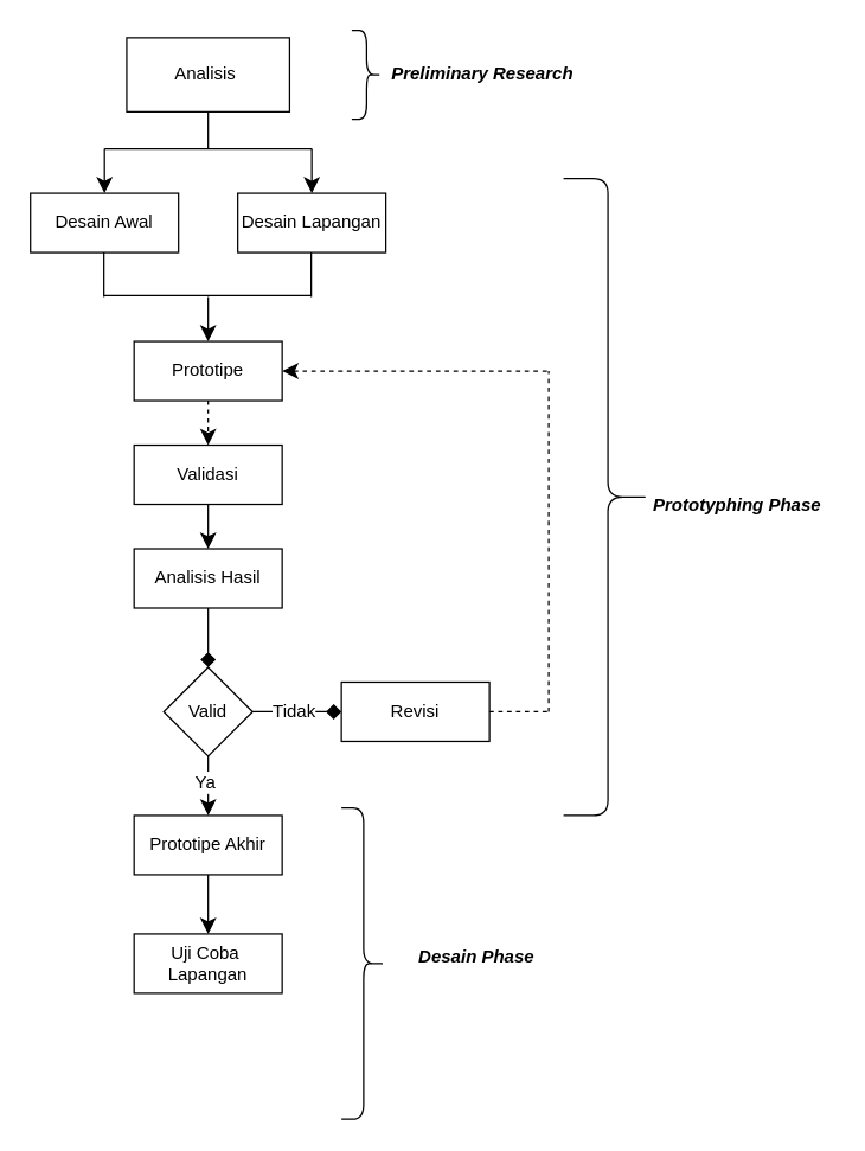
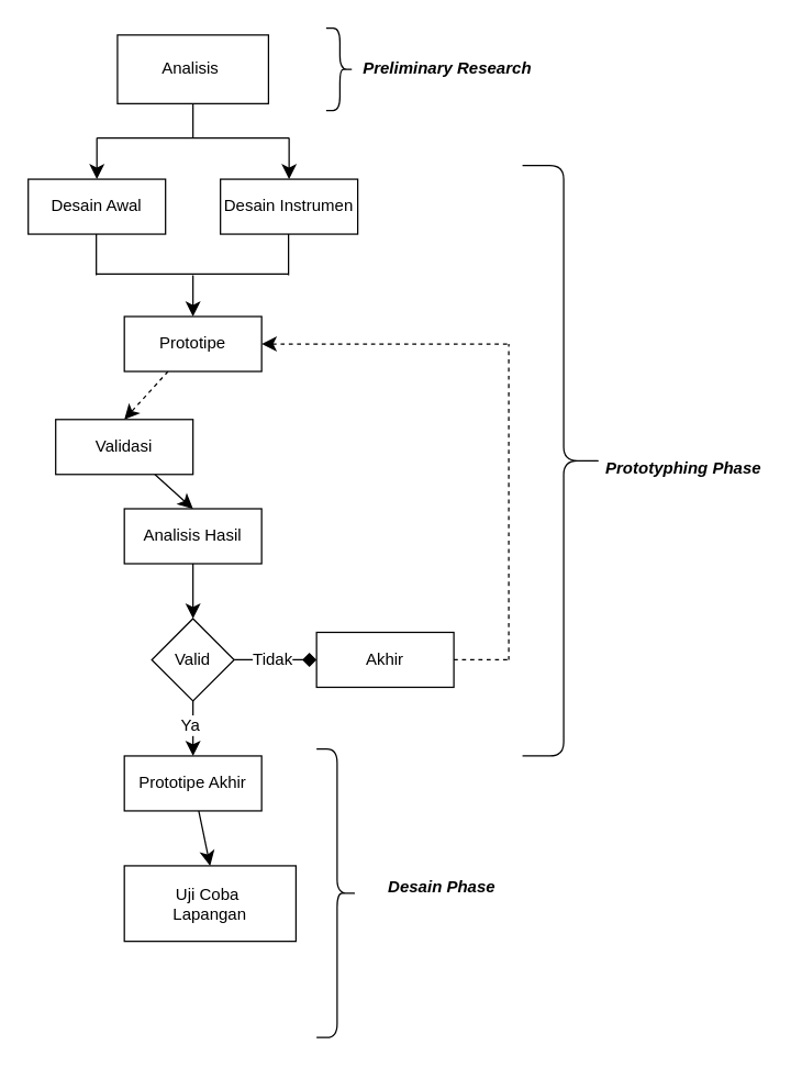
- <mxCell id="7" value="Desain Lapangan" style="rounded=0;whiteSpace=wrap;html=1;" parent="1" vertex="1"><mxGeometry x="160" y="130" width="100" height="40" as="geometry" /></mxCell>
+ <mxCell id="7" value="Desain Instrumen" style="rounded=0;whiteSpace=wrap;html=1;" parent="1" vertex="1"><mxGeometry x="160" y="130" width="100" height="40" as="geometry" /></mxCell>
- <mxCell id="13" value="Validasi" style="rounded=0;whiteSpace=wrap;html=1;" parent="1" vertex="1"><mxGeometry x="90" y="300" width="100" height="40" as="geometry" /></mxCell>
+ <mxCell id="13" value="Validasi" style="rounded=0;whiteSpace=wrap;html=1;" parent="1" vertex="1"><mxGeometry x="40" y="305" width="100" height="40" as="geometry" /></mxCell>
- <mxCell id="14" style="edgeStyle=none;curved=1;rounded=0;orthogonalLoop=1;jettySize=auto;html=1;entryX=0.5;entryY=0;entryDx=0;entryDy=0;fontSize=12;startSize=8;endSize=8;endArrow=diamond;" parent="1" source="15" target="20" edge="1"><mxGeometry relative="1" as="geometry" /></mxCell>
+ <mxCell id="14" style="edgeStyle=none;curved=1;rounded=0;orthogonalLoop=1;jettySize=auto;html=1;entryX=0.5;entryY=0;entryDx=0;entryDy=0;fontSize=12;startSize=8;endSize=8;" parent="1" source="15" target="20" edge="1"><mxGeometry relative="1" as="geometry" /></mxCell>
- <mxCell id="21" value="Revisi" style="rounded=0;whiteSpace=wrap;html=1;" parent="1" vertex="1"><mxGeometry x="230" y="460" width="100" height="40" as="geometry" /></mxCell>
+ <mxCell id="21" value="Akhir" style="rounded=0;whiteSpace=wrap;html=1;" parent="1" vertex="1"><mxGeometry x="230" y="460" width="100" height="40" as="geometry" /></mxCell>
- <mxCell id="24" value="Uji Coba&amp;nbsp;&lt;div&gt;Lapangan&lt;/div&gt;" style="rounded=0;whiteSpace=wrap;html=1;" parent="1" vertex="1"><mxGeometry x="90" y="630" width="100" height="40" as="geometry" /></mxCell>
+ <mxCell id="24" value="Uji Coba&amp;nbsp;&lt;div&gt;Lapangan&lt;/div&gt;" style="rounded=0;whiteSpace=wrap;html=1;" parent="1" vertex="1"><mxGeometry x="90" y="630" width="125" height="55" as="geometry" /></mxCell>
